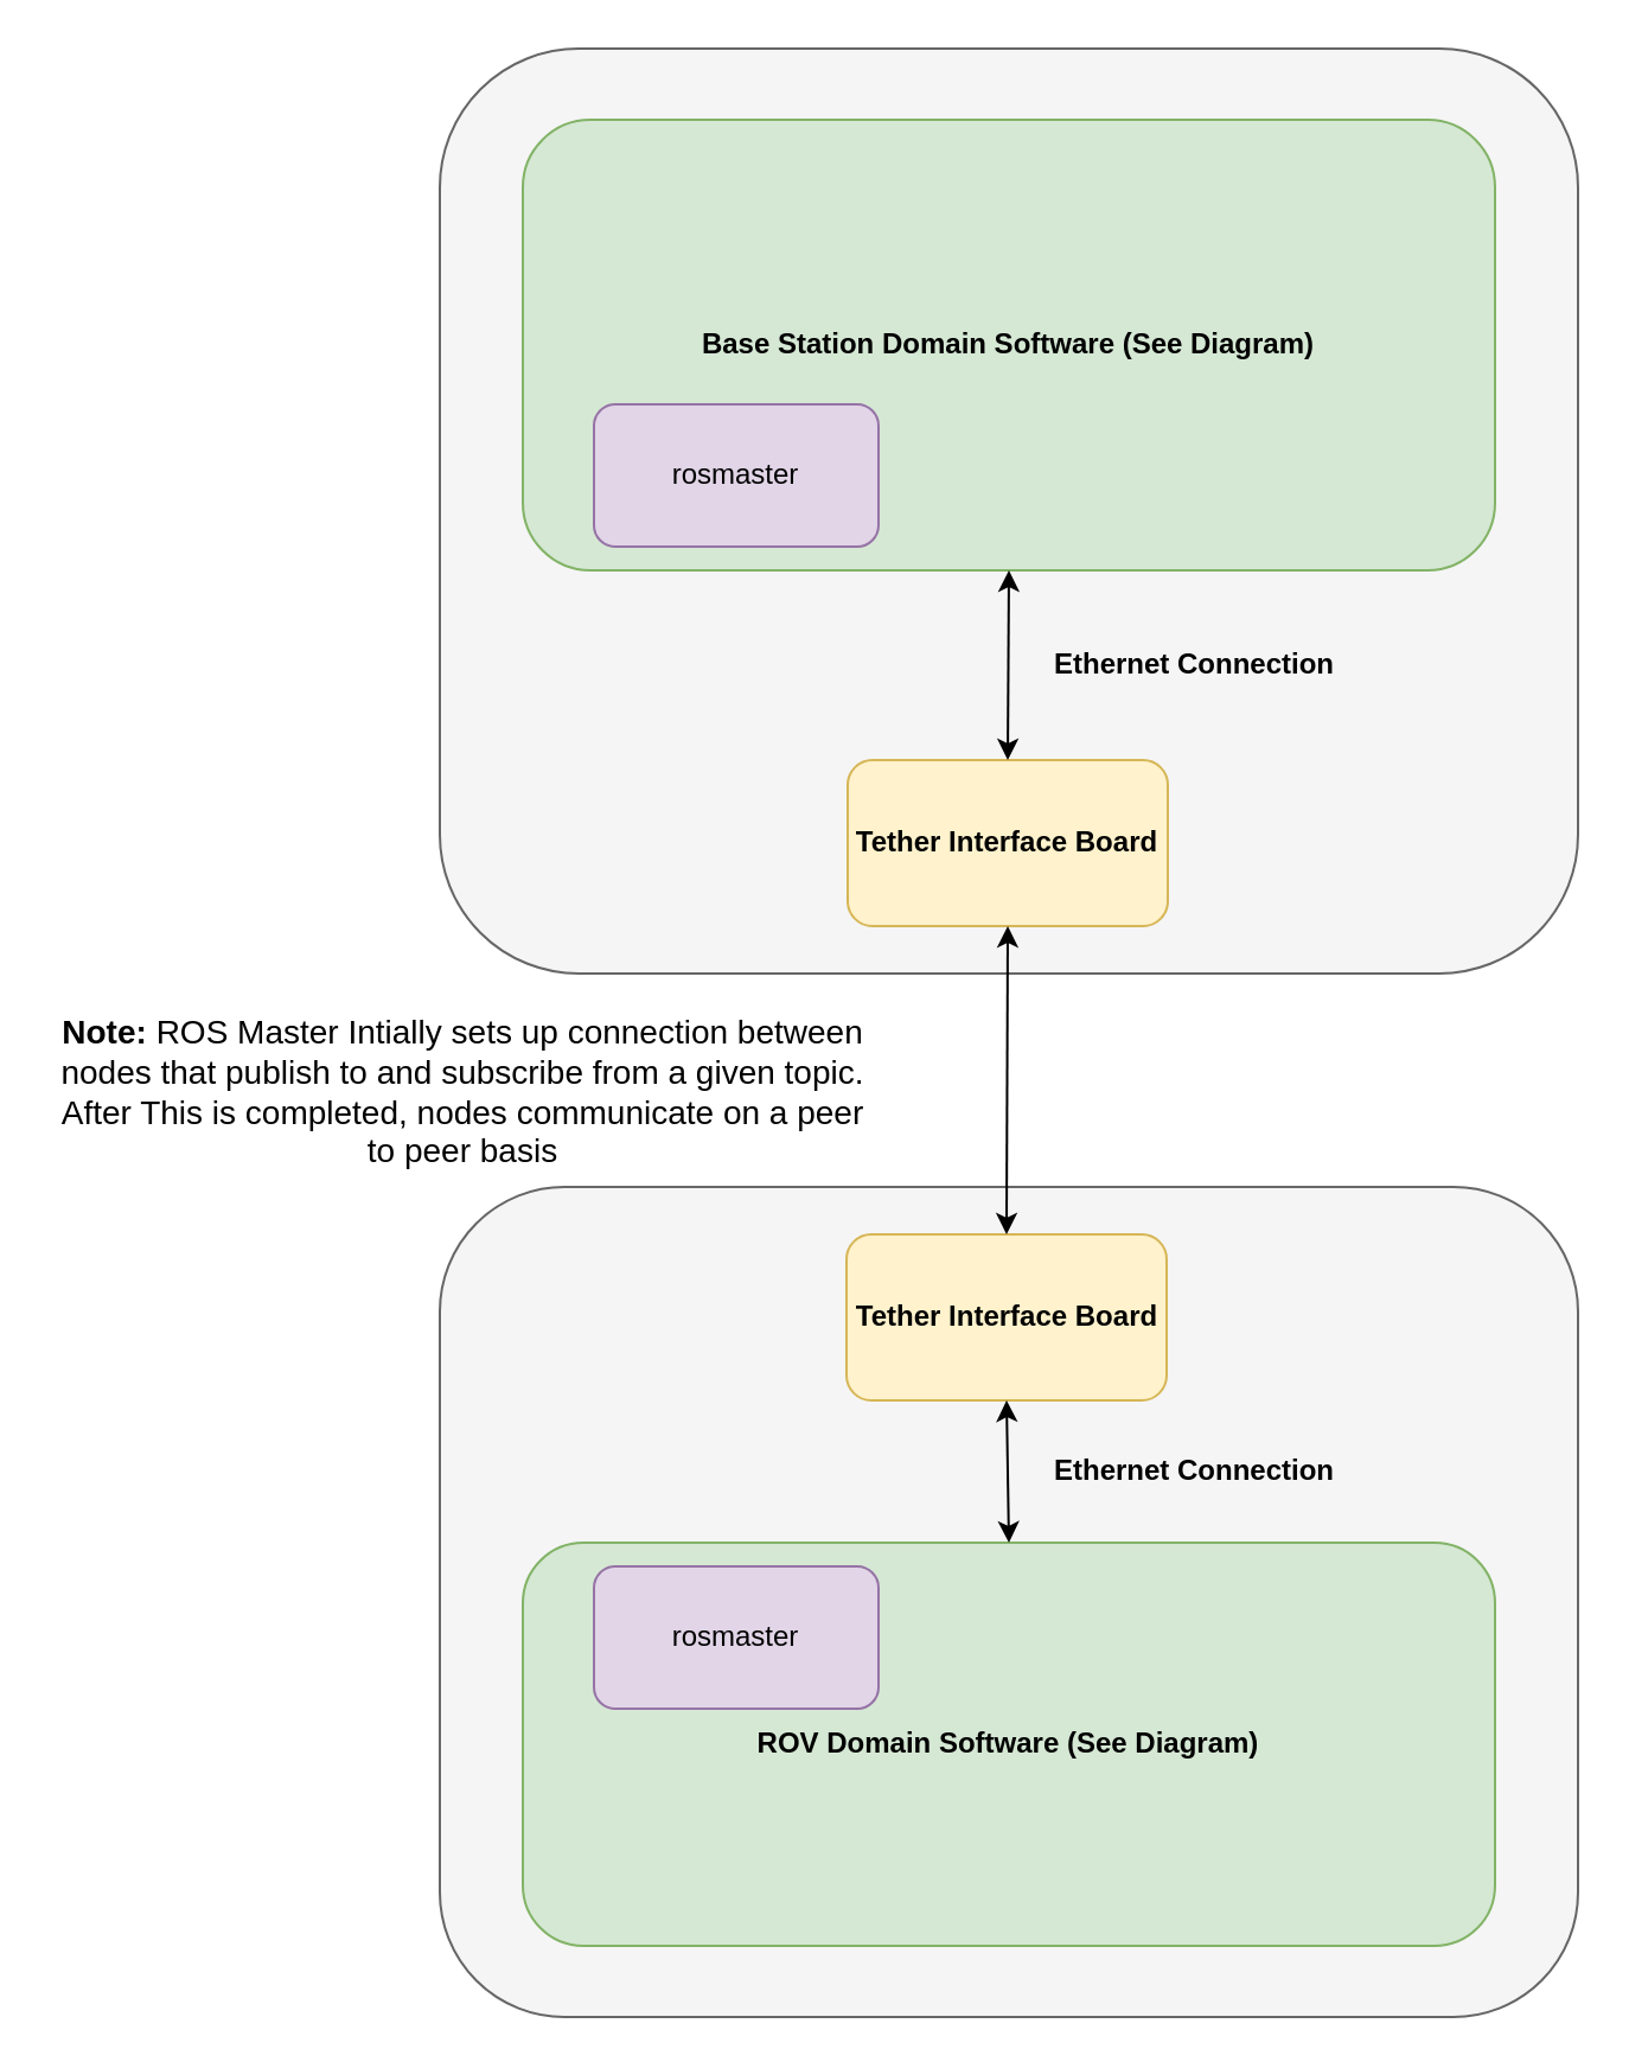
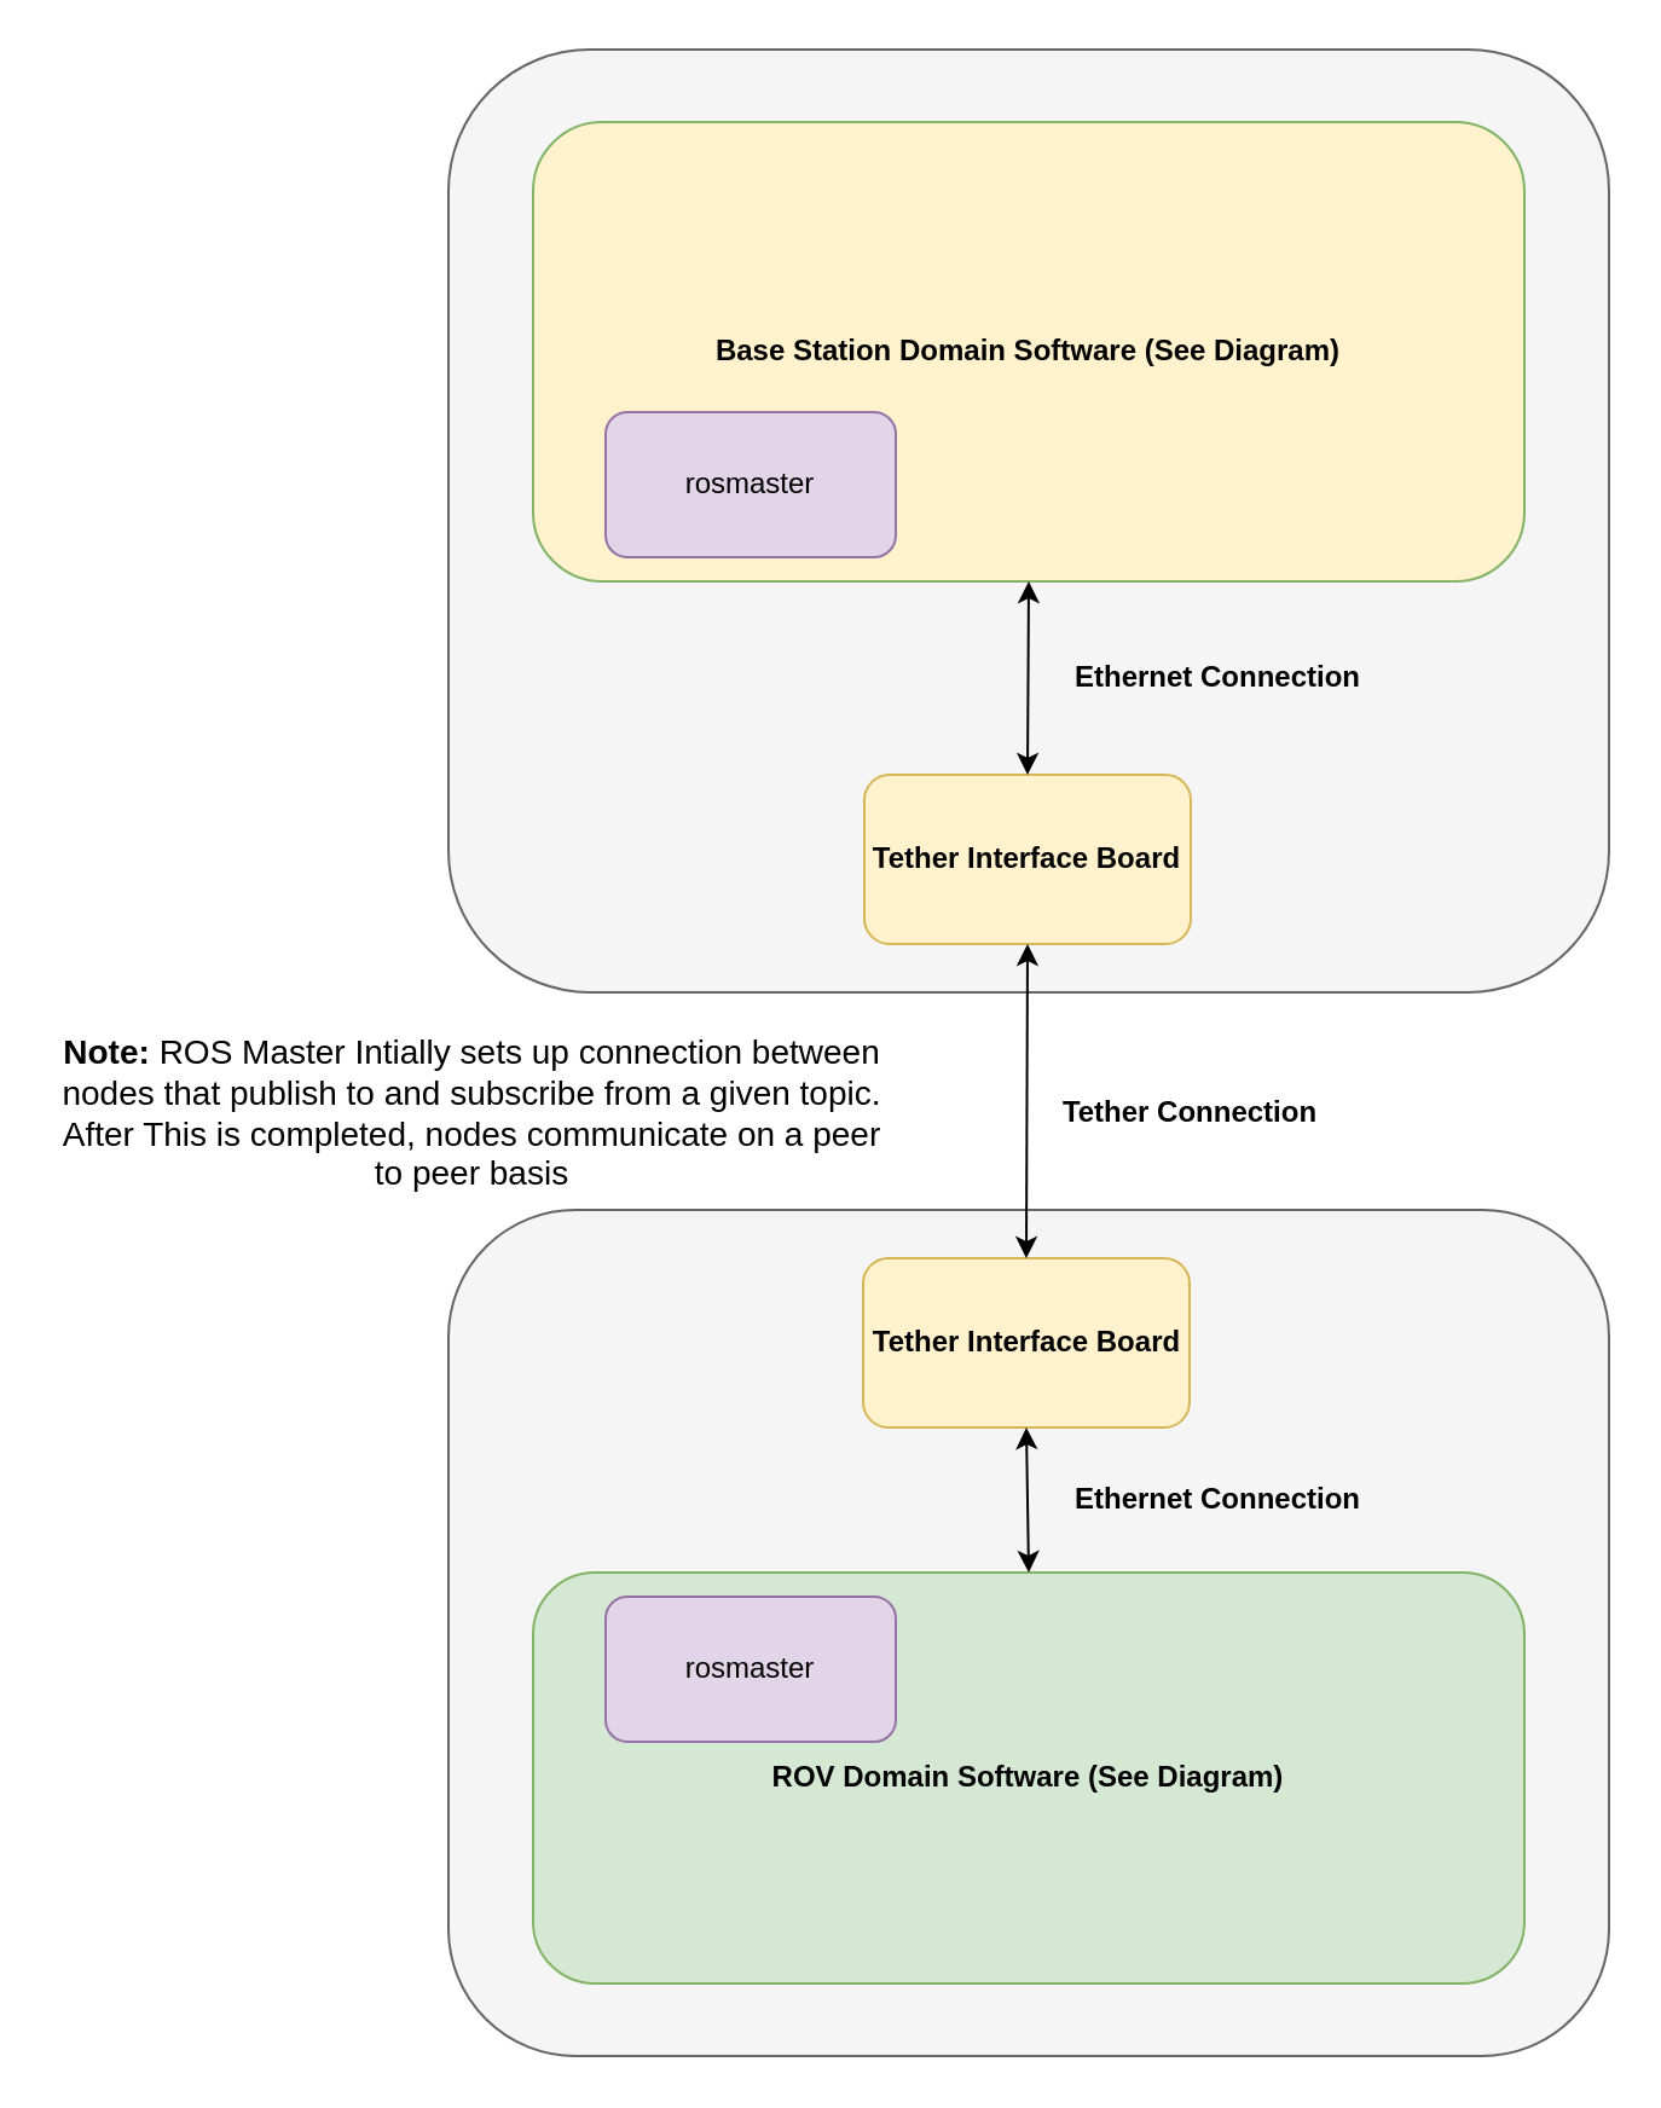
- <mxCell id="9" value="&lt;b&gt;Base Station Domain Software (See Diagram)&lt;/b&gt;" style="rounded=1;whiteSpace=wrap;html=1;fillColor=#d5e8d4;strokeColor=#82b366;" vertex="1" parent="1"><mxGeometry x="220" y="50" width="410" height="190" as="geometry" /></mxCell>
+ <mxCell id="9" value="&lt;b&gt;Base Station Domain Software (See Diagram)&lt;/b&gt;" style="rounded=1;whiteSpace=wrap;html=1;fillColor=#fff2cc;strokeColor=#82b366;" vertex="1" parent="1"><mxGeometry x="220" y="50" width="410" height="190" as="geometry" /></mxCell>
+ <mxCell id="7" value="&lt;b&gt;Tether Connection&lt;/b&gt;" style="text;html=1;strokeColor=none;fillColor=none;align=center;verticalAlign=middle;whiteSpace=wrap;rounded=0;" vertex="1" parent="1"><mxGeometry x="436.5" y="450" width="110" height="20" as="geometry" /></mxCell>
